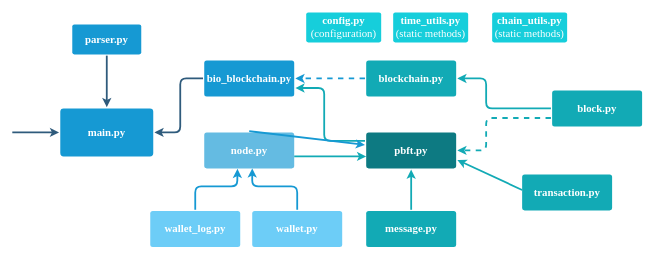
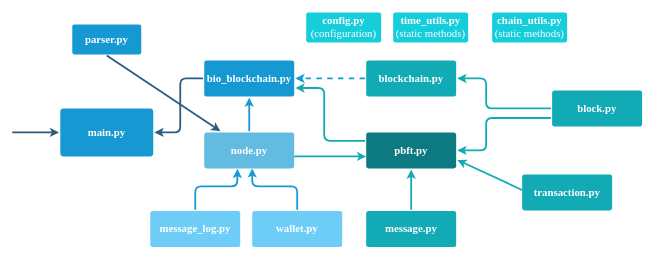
- <mxCell id="4" value="" style="edgeStyle=none;rounded=0;jumpStyle=none;html=1;shadow=0;labelBackgroundColor=none;startArrow=none;startFill=0;endArrow=classic;endFill=1;jettySize=auto;orthogonalLoop=1;strokeColor=#2F5B7C;strokeWidth=3;fontFamily=Times New Roman;fontSize=18;fontColor=#23445D;spacing=5;exitX=0.5;exitY=1;exitDx=0;exitDy=0;entryX=0.5;entryY=0;entryDx=0;entryDy=0;fontStyle=1" edge="1" parent="1" source="3" target="2"><mxGeometry relative="1" as="geometry"><mxPoint x="170" y="122" as="sourcePoint" /><mxPoint x="170" y="178" as="targetPoint" /></mxGeometry></mxCell>
+ <mxCell id="4" value="" style="edgeStyle=none;rounded=0;jumpStyle=none;html=1;shadow=0;labelBackgroundColor=none;startArrow=none;startFill=0;endArrow=classic;endFill=1;jettySize=auto;orthogonalLoop=1;strokeColor=#2F5B7C;strokeWidth=3;fontFamily=Times New Roman;fontSize=18;fontColor=#23445D;spacing=5;exitX=0.5;exitY=1;exitDx=0;exitDy=0;fontStyle=1;" edge="1" parent="1" source="3" target="12"><mxGeometry relative="1" as="geometry"><mxPoint x="170" y="122" as="sourcePoint" /><mxPoint x="170" y="178" as="targetPoint" /></mxGeometry></mxCell>
- <mxCell id="20" value="" style="edgeStyle=none;rounded=1;jumpStyle=none;html=1;shadow=0;labelBackgroundColor=none;startArrow=none;startFill=0;jettySize=auto;orthogonalLoop=1;strokeColor=#12AAB5;strokeWidth=3;fontFamily=Times New Roman;fontSize=18;fontColor=#FFFFFF;spacing=5;fontStyle=1;fillColor=#b0e3e6;exitX=0;exitY=0.75;exitDx=0;exitDy=0;entryX=1;entryY=0.5;entryDx=0;entryDy=0;dashed=1;" edge="1" parent="1" source="14" target="7"><mxGeometry relative="1" as="geometry"><mxPoint x="811" y="96" as="sourcePoint" /><mxPoint x="738" y="176" as="targetPoint" /><Array as="points"><mxPoint x="810" y="196" /><mxPoint x="810" y="250" /></Array></mxGeometry></mxCell>
+ <mxCell id="20" value="" style="edgeStyle=none;rounded=1;jumpStyle=none;html=1;shadow=0;labelBackgroundColor=none;startArrow=none;startFill=0;jettySize=auto;orthogonalLoop=1;strokeColor=#12AAB5;strokeWidth=3;fontFamily=Times New Roman;fontSize=18;fontColor=#FFFFFF;spacing=5;fontStyle=1;fillColor=#b0e3e6;exitX=0;exitY=0.75;exitDx=0;exitDy=0;entryX=1;entryY=0.5;entryDx=0;entryDy=0;" edge="1" parent="1" source="14" target="7"><mxGeometry relative="1" as="geometry"><mxPoint x="811" y="96" as="sourcePoint" /><mxPoint x="738" y="176" as="targetPoint" /><Array as="points"><mxPoint x="810" y="196" /><mxPoint x="810" y="250" /></Array></mxGeometry></mxCell>
- <mxCell id="13" value="" style="edgeStyle=none;rounded=0;jumpStyle=none;html=1;shadow=0;labelBackgroundColor=none;startArrow=none;startFill=0;endArrow=classic;endFill=1;jettySize=auto;orthogonalLoop=1;strokeColor=#1699D3;strokeWidth=3;fontFamily=Times New Roman;fontSize=18;fontColor=#FFFFFF;spacing=5;exitX=0.5;exitY=0;exitDx=0;exitDy=0;fontStyle=1;" edge="1" parent="1" source="12" target="7"><mxGeometry relative="1" as="geometry"><mxPoint x="421.936" y="218.32" as="sourcePoint" /><mxPoint x="422" y="160" as="targetPoint" /></mxGeometry></mxCell>
+ <mxCell id="13" value="" style="edgeStyle=none;rounded=0;jumpStyle=none;html=1;shadow=0;labelBackgroundColor=none;startArrow=none;startFill=0;endArrow=classic;endFill=1;jettySize=auto;orthogonalLoop=1;strokeColor=#1699D3;strokeWidth=3;fontFamily=Times New Roman;fontSize=18;fontColor=#FFFFFF;spacing=5;exitX=0.5;exitY=0;exitDx=0;exitDy=0;entryX=0.5;entryY=1;entryDx=0;entryDy=0;fontStyle=1" edge="1" parent="1" source="12" target="11"><mxGeometry relative="1" as="geometry"><mxPoint x="421.936" y="218.32" as="sourcePoint" /><mxPoint x="422" y="160" as="targetPoint" /></mxGeometry></mxCell>
- <mxCell id="22" value="&lt;font style=&quot;font-size: 18px;&quot;&gt;wallet_log.py&lt;/font&gt;" style="rounded=1;whiteSpace=wrap;html=1;shadow=0;labelBackgroundColor=none;strokeColor=none;strokeWidth=3;fillColor=#6DCDF7;fontFamily=Times New Roman;fontSize=18;fontColor=#FFFFFF;align=center;spacing=5;arcSize=7;perimeterSpacing=2;container=0;fontStyle=1" vertex="1" parent="1"><mxGeometry x="250" y="351" width="150" height="60" as="geometry" /></mxCell>
+ <mxCell id="22" value="&lt;font style=&quot;font-size: 18px;&quot;&gt;message_log.py&lt;/font&gt;" style="rounded=1;whiteSpace=wrap;html=1;shadow=0;labelBackgroundColor=none;strokeColor=none;strokeWidth=3;fillColor=#6DCDF7;fontFamily=Times New Roman;fontSize=18;fontColor=#FFFFFF;align=center;spacing=5;arcSize=7;perimeterSpacing=2;container=0;fontStyle=1" vertex="1" parent="1"><mxGeometry x="250" y="351" width="150" height="60" as="geometry" /></mxCell>
